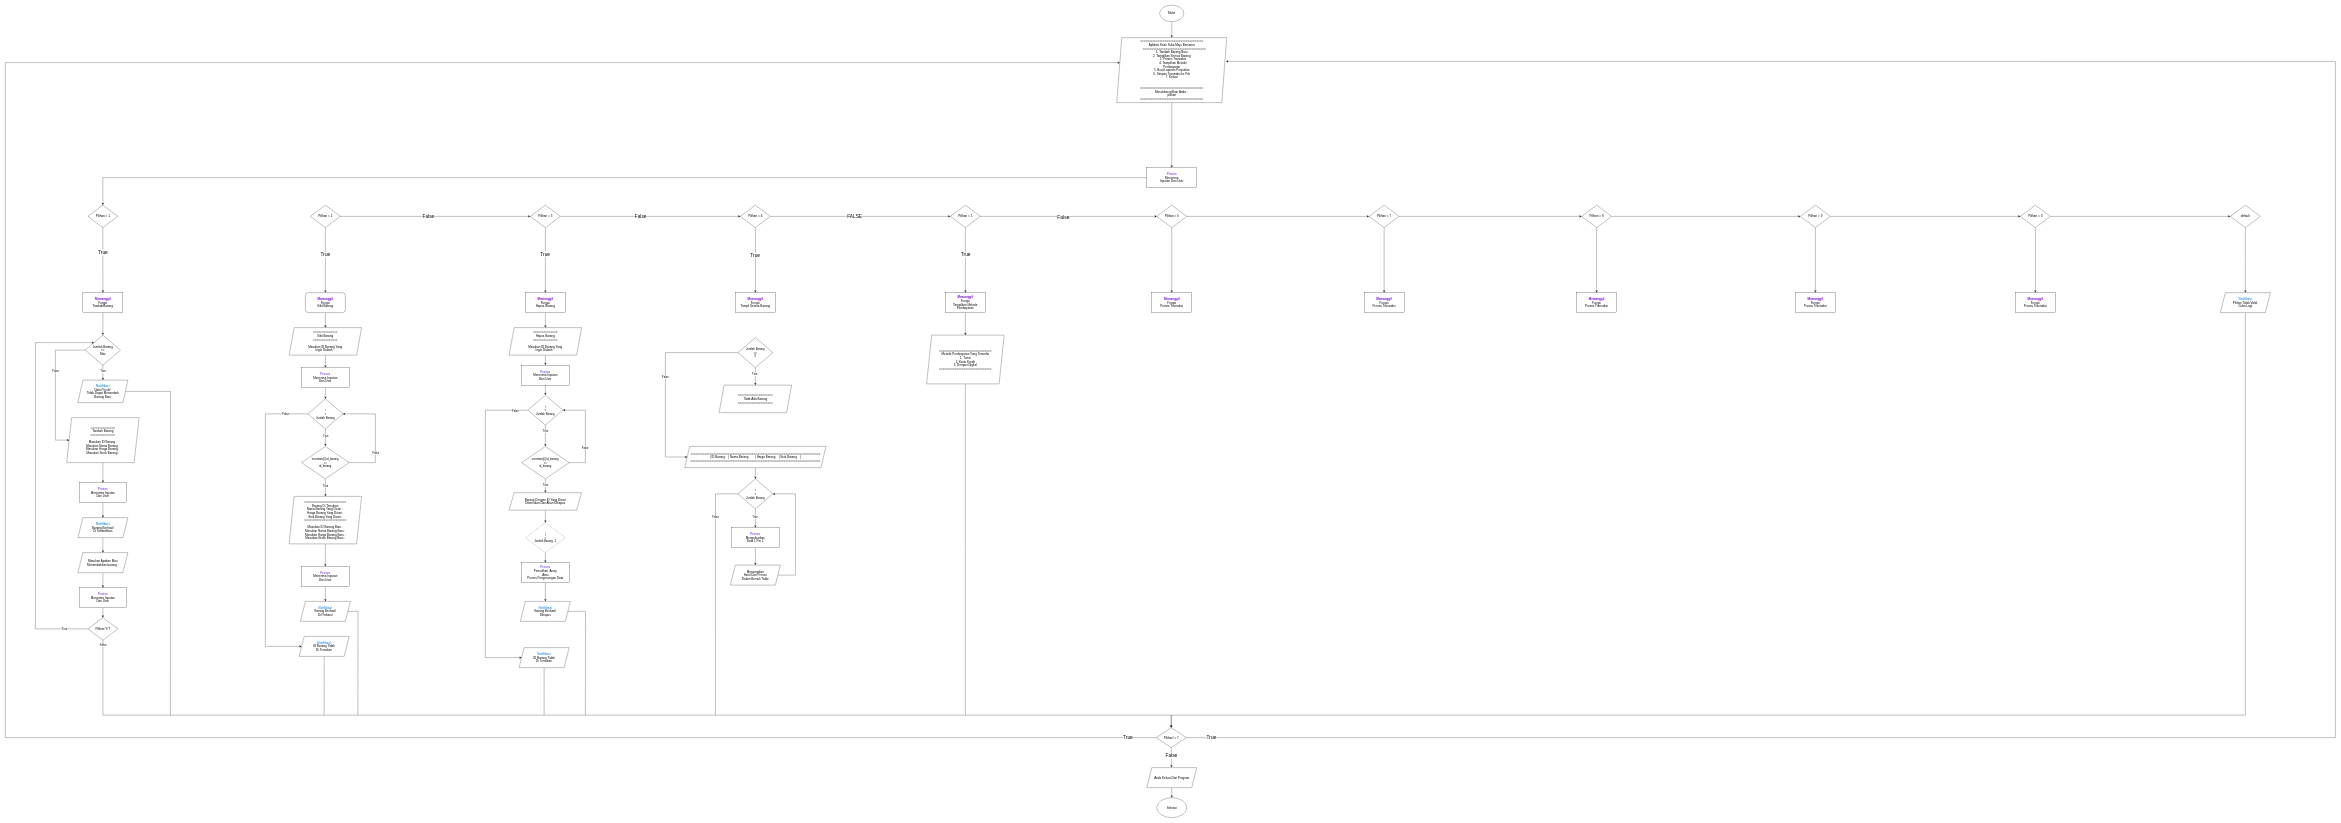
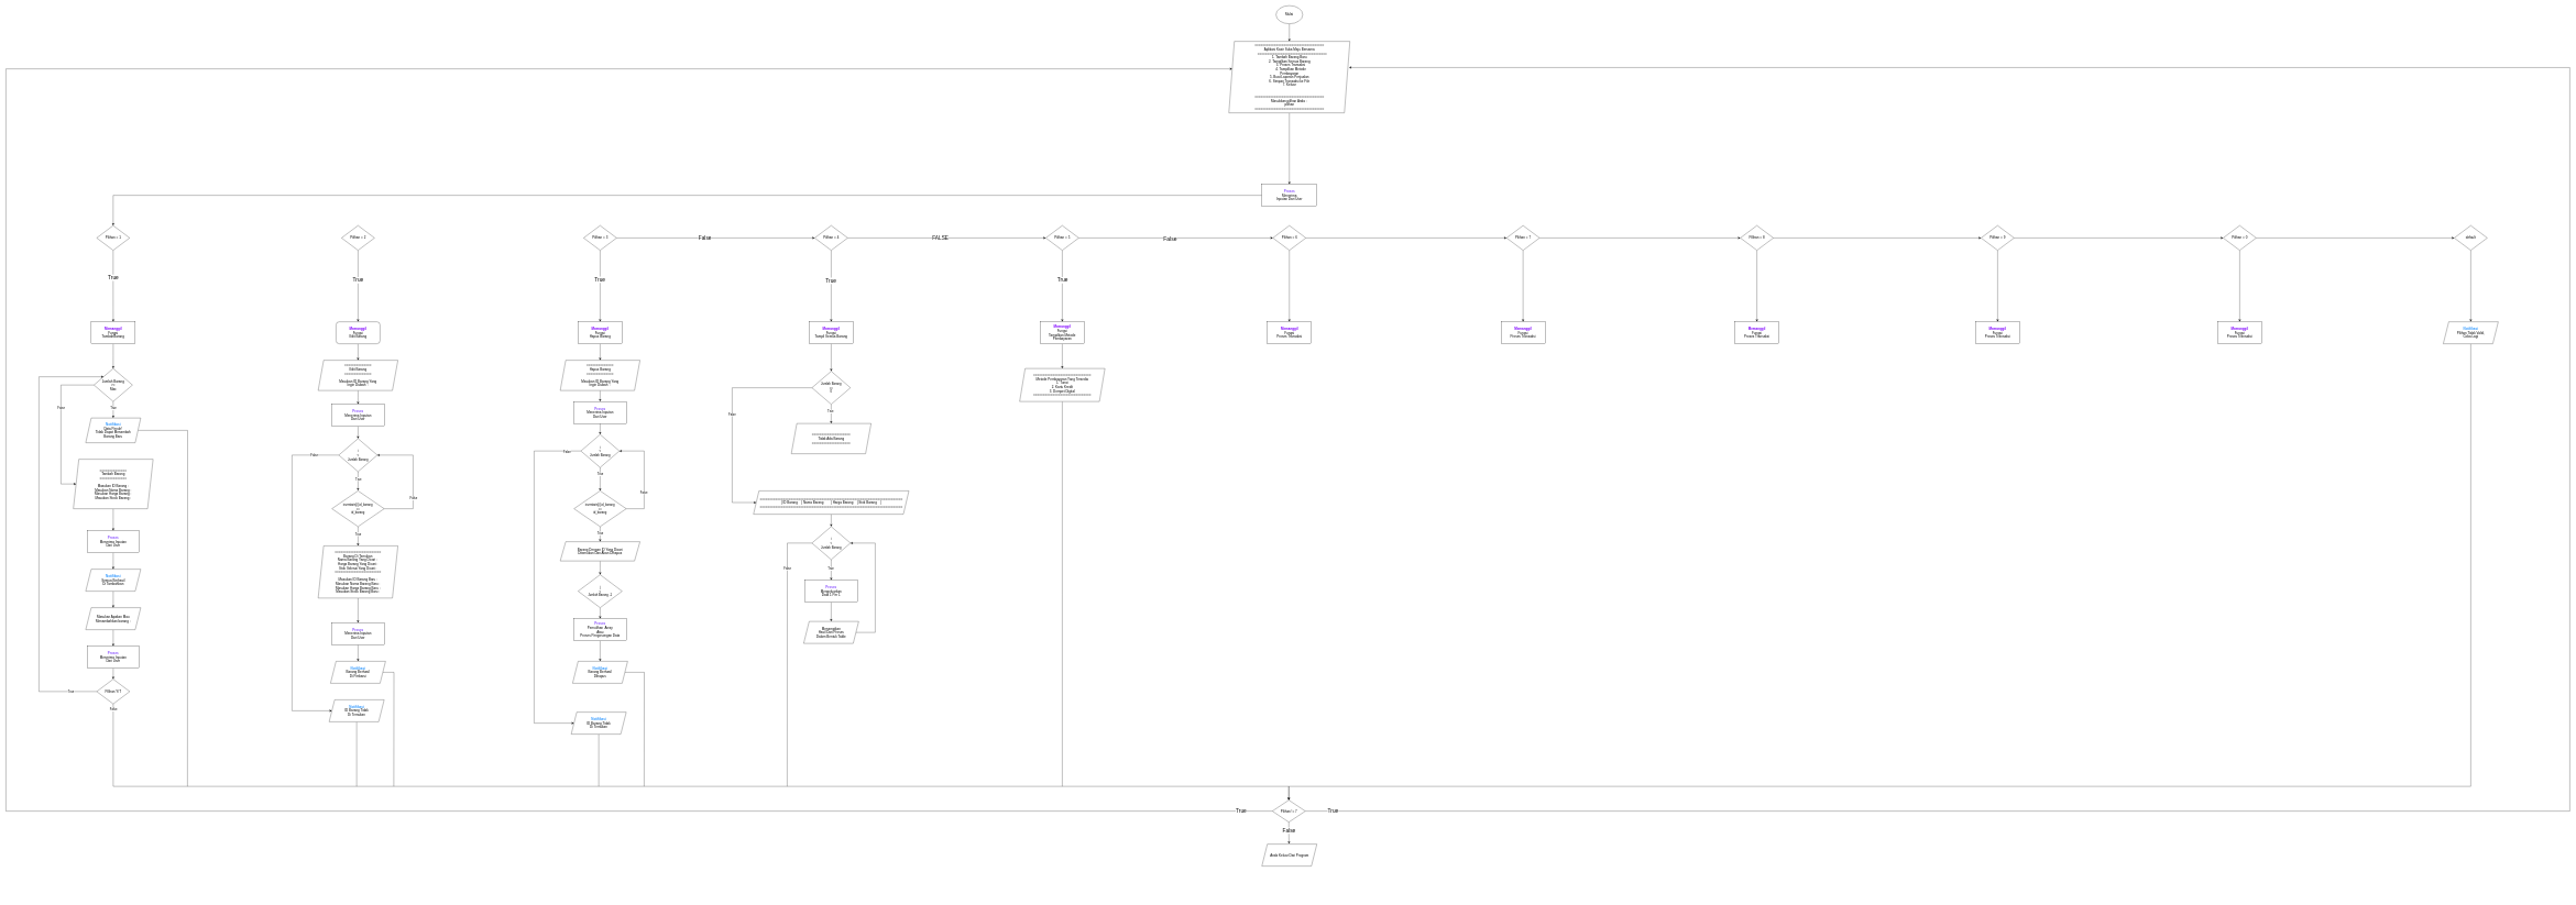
- <mxCell id="30" style="edgeStyle=orthogonalEdgeStyle;rounded=0;orthogonalLoop=1;jettySize=auto;html=1;entryX=0;entryY=0.5;entryDx=0;entryDy=0;" parent="1" source="32" target="37" edge="1"><mxGeometry relative="1" as="geometry" /></mxCell>
- <mxCell id="31" value="&lt;font style=&quot;font-size: 19px;&quot;&gt;False&lt;/font&gt;" style="edgeLabel;html=1;align=center;verticalAlign=middle;resizable=0;points=[];" parent="30" vertex="1" connectable="0"><mxGeometry x="-0.077" y="-1" relative="1" as="geometry"><mxPoint as="offset" /></mxGeometry></mxCell>
+ <mxCell id="108" style="edgeStyle=orthogonalEdgeStyle;rounded=0;orthogonalLoop=1;jettySize=auto;html=1;entryX=0.5;entryY=0;entryDx=0;entryDy=0;" parent="1" source="109" target="114" edge="1"><mxGeometry relative="1" as="geometry" /></mxCell>
- <mxCell id="135" value="==============================&lt;br&gt;Metode Pembayaran Yang Tersedia&lt;br&gt;1. Tunai&lt;br&gt;2. Kartu Kredit&lt;br&gt;3. Dompet Digital&lt;div&gt;==============================&lt;br&gt;&lt;/div&gt;" style="shape=parallelogram;perimeter=parallelogramPerimeter;whiteSpace=wrap;html=1;fixedSize=1;" parent="1" vertex="1"><mxGeometry x="3705" y="1340" width="310" height="195" as="geometry" /></mxCell>
+ <mxCell id="135" value="==============================&lt;br&gt;Metode Pembayaran Yang Tersedia&lt;br&gt;1. Tunai&lt;br&gt;2. Kartu Kredit&lt;br&gt;3. Dompet Digital&lt;div&gt;==============================&lt;br&gt;&lt;/div&gt;" style="shape=parallelogram;perimeter=parallelogramPerimeter;whiteSpace=wrap;html=1;fixedSize=1;" parent="1" vertex="1"><mxGeometry x="3705" y="1340" width="310" height="120" as="geometry" /></mxCell>
- <mxCell id="68" value="========================&lt;br&gt;Barang Di Temukan&lt;br&gt;Nama Barang Yang Dicari :&amp;nbsp;&lt;br&gt;Harga Barang Yang Dicari :&lt;br&gt;Stok Barang Yang Dicari :&lt;div&gt;========================&lt;br&gt;&lt;br&gt;Masukan ID Barang Baru :&lt;br&gt;Masukan Nama Barang Baru :&lt;br&gt;Masukan Harga Barang Baru :&lt;br&gt;Masukan Stock Barang Baru :&lt;/div&gt;" style="shape=parallelogram;perimeter=parallelogramPerimeter;whiteSpace=wrap;html=1;fixedSize=1;" parent="1" vertex="1"><mxGeometry x="1155.05" y="1985" width="289.91" height="190" as="geometry" /></mxCell>
+ <mxCell id="68" value="========================&lt;br&gt;Barang Di Temukan&lt;br&gt;Nama Barang Yang Dicari :&amp;nbsp;&lt;br&gt;Harga Barang Yang Dicari :&lt;br&gt;Stok Selesai Yang Dicari :&lt;div&gt;========================&lt;br&gt;&lt;br&gt;Masukan ID Barang Baru :&lt;br&gt;Masukan Nama Barang Baru :&lt;br&gt;Masukan Harga Barang Baru :&lt;br&gt;Masukan Stock Barang Baru :&lt;/div&gt;" style="shape=parallelogram;perimeter=parallelogramPerimeter;whiteSpace=wrap;html=1;fixedSize=1;" parent="1" vertex="1"><mxGeometry x="1155.05" y="1985" width="289.91" height="190" as="geometry" /></mxCell>
- <mxCell id="58" value="&lt;font color=&quot;#3399ff&quot;&gt;&lt;b style=&quot;&quot;&gt;Notifikasi&lt;/b&gt;&lt;br&gt;&lt;/font&gt;Barang Berhasil&lt;br&gt;Di Tambahkan" style="shape=parallelogram;perimeter=parallelogramPerimeter;whiteSpace=wrap;html=1;fixedSize=1;" parent="1" vertex="1"><mxGeometry x="310.1" y="2070" width="200" height="80" as="geometry" /></mxCell>
+ <mxCell id="58" value="&lt;font color=&quot;#3399ff&quot;&gt;&lt;b style=&quot;&quot;&gt;Notifikasi&lt;/b&gt;&lt;br&gt;&lt;/font&gt;Semua Berhasil&lt;br&gt;Di Tambahkan" style="shape=parallelogram;perimeter=parallelogramPerimeter;whiteSpace=wrap;html=1;fixedSize=1;" parent="1" vertex="1"><mxGeometry x="310.1" y="2070" width="200" height="80" as="geometry" /></mxCell>
- <mxCell id="94" value="&lt;font style=&quot;font-size: 11px;&quot;&gt;j&lt;br&gt;&amp;lt;&lt;br&gt;Jumlah Barang -1&lt;/font&gt;" style="rhombus;whiteSpace=wrap;html=1;dashed=1;" parent="1" vertex="1"><mxGeometry x="2100.01" y="2090" width="160" height="120" as="geometry" /></mxCell>
+ <mxCell id="94" value="&lt;font style=&quot;font-size: 11px;&quot;&gt;j&lt;br&gt;&amp;lt;&lt;br&gt;Jumlah Barang -1&lt;/font&gt;" style="rhombus;whiteSpace=wrap;html=1;" parent="1" vertex="1"><mxGeometry x="2100.01" y="2090" width="160" height="120" as="geometry" /></mxCell>
- <mxCell id="26" style="edgeStyle=orthogonalEdgeStyle;rounded=0;orthogonalLoop=1;jettySize=auto;html=1;entryX=0.5;entryY=0;entryDx=0;entryDy=0;" parent="1" source="27" target="24" edge="1"><mxGeometry relative="1" as="geometry" /></mxCell>
- <mxCell id="24" value="Selesai" style="ellipse;whiteSpace=wrap;html=1;" parent="1" vertex="1"><mxGeometry x="4625.5" y="3190" width="120" height="80" as="geometry" /></mxCell>
